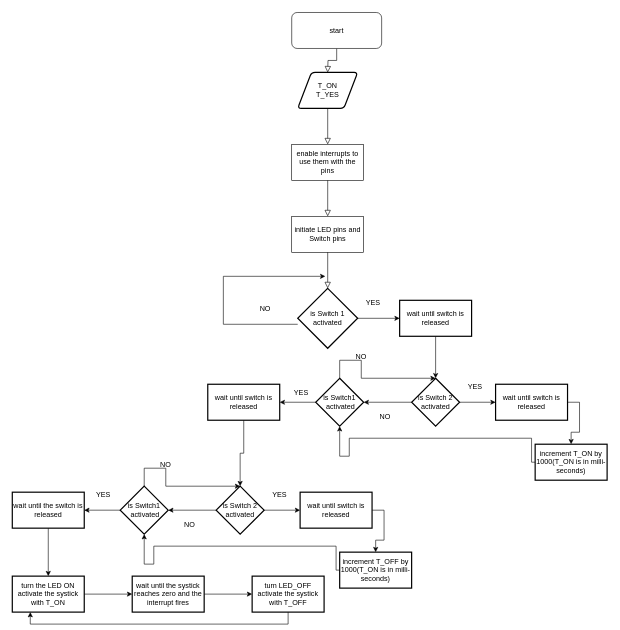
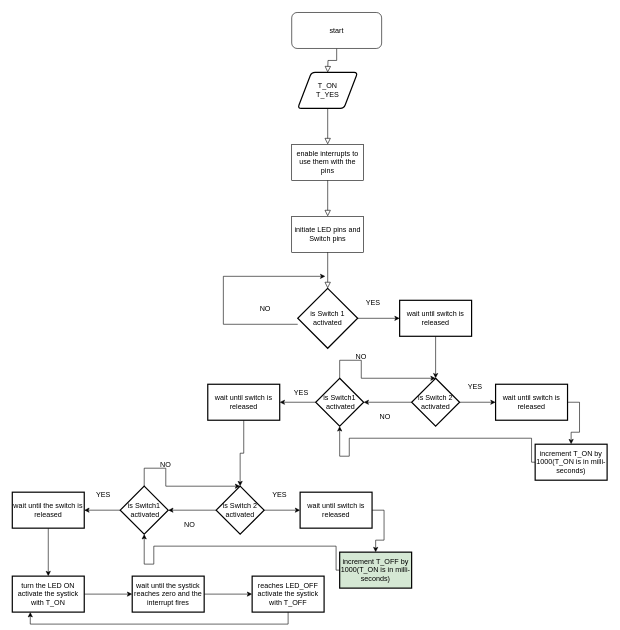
- <mxCell id="43" value="increment T_OFF by 1000(T_ON is in milli-seconds)" style="whiteSpace=wrap;html=1;strokeWidth=2;" vertex="1" parent="1"><mxGeometry x="566" y="920" width="120" height="60" as="geometry" /></mxCell>
+ <mxCell id="43" value="increment T_OFF by 1000(T_ON is in milli-seconds)" style="whiteSpace=wrap;html=1;strokeWidth=2;fillColor=#d5e8d4;" vertex="1" parent="1"><mxGeometry x="566" y="920" width="120" height="60" as="geometry" /></mxCell>
- <mxCell id="54" value="turn LED_OFF&lt;br&gt;activate the systick with T_OFF" style="whiteSpace=wrap;html=1;strokeWidth=2;" vertex="1" parent="1"><mxGeometry x="420" y="960" width="120" height="60" as="geometry" /></mxCell>
+ <mxCell id="54" value="reaches LED_OFF&lt;br&gt;activate the systick with T_OFF" style="whiteSpace=wrap;html=1;strokeWidth=2;" vertex="1" parent="1"><mxGeometry x="420" y="960" width="120" height="60" as="geometry" /></mxCell>
